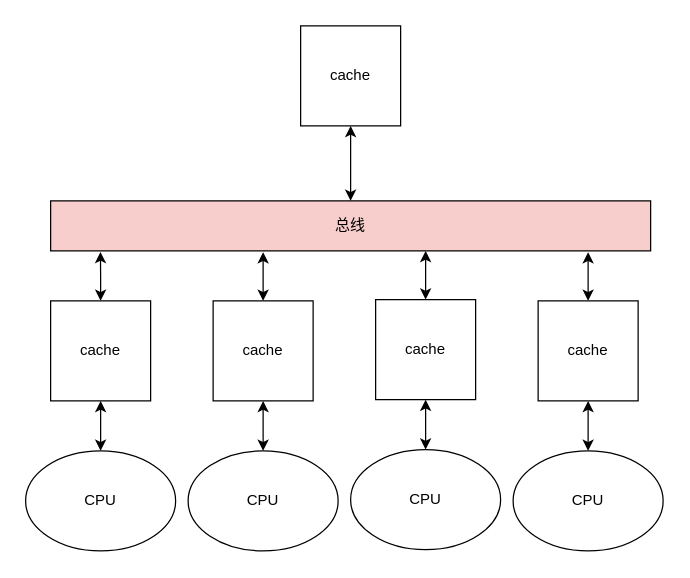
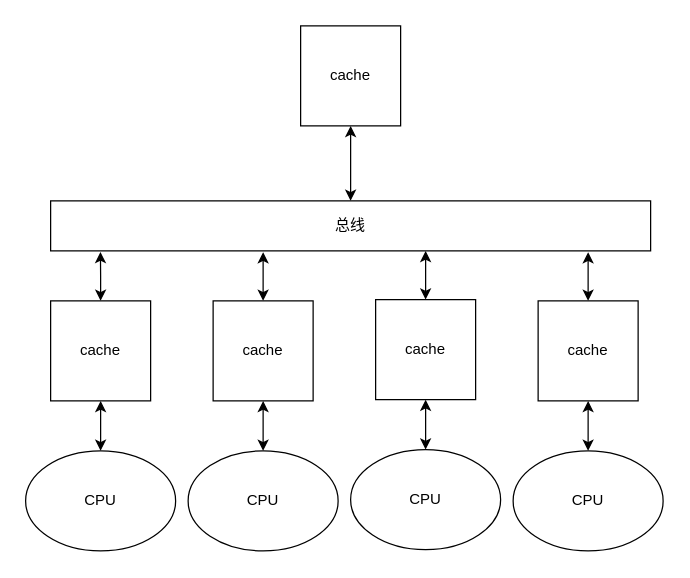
- <mxCell id="2" value="总线" style="rounded=0;whiteSpace=wrap;html=1;fillColor=#f8cecc;" vertex="1" parent="1"><mxGeometry x="40" y="160" width="480" height="40" as="geometry" /></mxCell>
+ <mxCell id="2" value="总线" style="rounded=0;whiteSpace=wrap;html=1;" vertex="1" parent="1"><mxGeometry x="40" y="160" width="480" height="40" as="geometry" /></mxCell>
